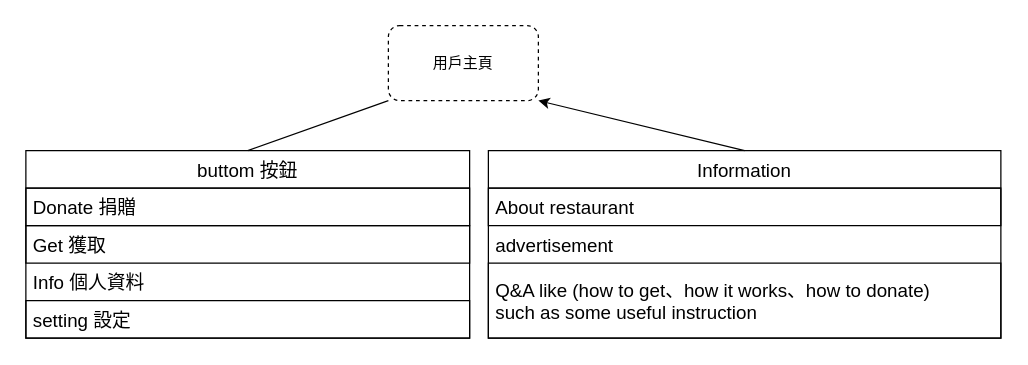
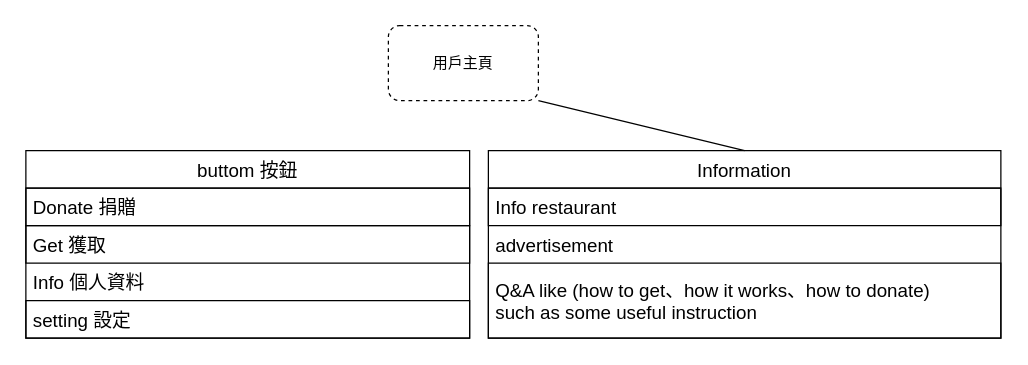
- <mxCell id="13" value="" style="endArrow=classic;html=1;rounded=0;fontSize=15;exitX=0.5;exitY=0;exitDx=0;exitDy=0;entryX=1;entryY=1;entryDx=0;entryDy=0;" edge="1" parent="1" source="9" target="7"><mxGeometry width="50" height="50" relative="1" as="geometry"><mxPoint x="430" y="120" as="sourcePoint" /><mxPoint x="480" y="70" as="targetPoint" /></mxGeometry></mxCell>
+ <mxCell id="13" value="" style="endArrow=none;html=1;rounded=0;fontSize=15;exitX=0.5;exitY=0;exitDx=0;exitDy=0;entryX=1;entryY=1;entryDx=0;entryDy=0;" edge="1" parent="1" source="9" target="7"><mxGeometry width="50" height="50" relative="1" as="geometry"><mxPoint x="430" y="120" as="sourcePoint" /><mxPoint x="480" y="70" as="targetPoint" /></mxGeometry></mxCell>
- <mxCell id="8" value="" style="endArrow=none;html=1;rounded=0;entryX=0.5;entryY=0;entryDx=0;entryDy=0;exitX=0;exitY=1;exitDx=0;exitDy=0;" edge="1" parent="1" source="7" target="2"><mxGeometry width="50" height="50" relative="1" as="geometry"><mxPoint x="370" y="120" as="sourcePoint" /><mxPoint x="370" y="140.711" as="targetPoint" /></mxGeometry></mxCell>
- <mxCell id="10" value="About restaurant" style="text;strokeColor=default;fillColor=none;align=left;verticalAlign=middle;spacingLeft=4;spacingRight=4;overflow=hidden;points=[[0,0.5],[1,0.5]];portConstraint=eastwest;rotatable=0;fontSize=15;" vertex="1" parent="9"><mxGeometry y="30" width="410" height="30" as="geometry" /></mxCell>
+ <mxCell id="10" value="Info restaurant" style="text;strokeColor=default;fillColor=none;align=left;verticalAlign=middle;spacingLeft=4;spacingRight=4;overflow=hidden;points=[[0,0.5],[1,0.5]];portConstraint=eastwest;rotatable=0;fontSize=15;" vertex="1" parent="9"><mxGeometry y="30" width="410" height="30" as="geometry" /></mxCell>
